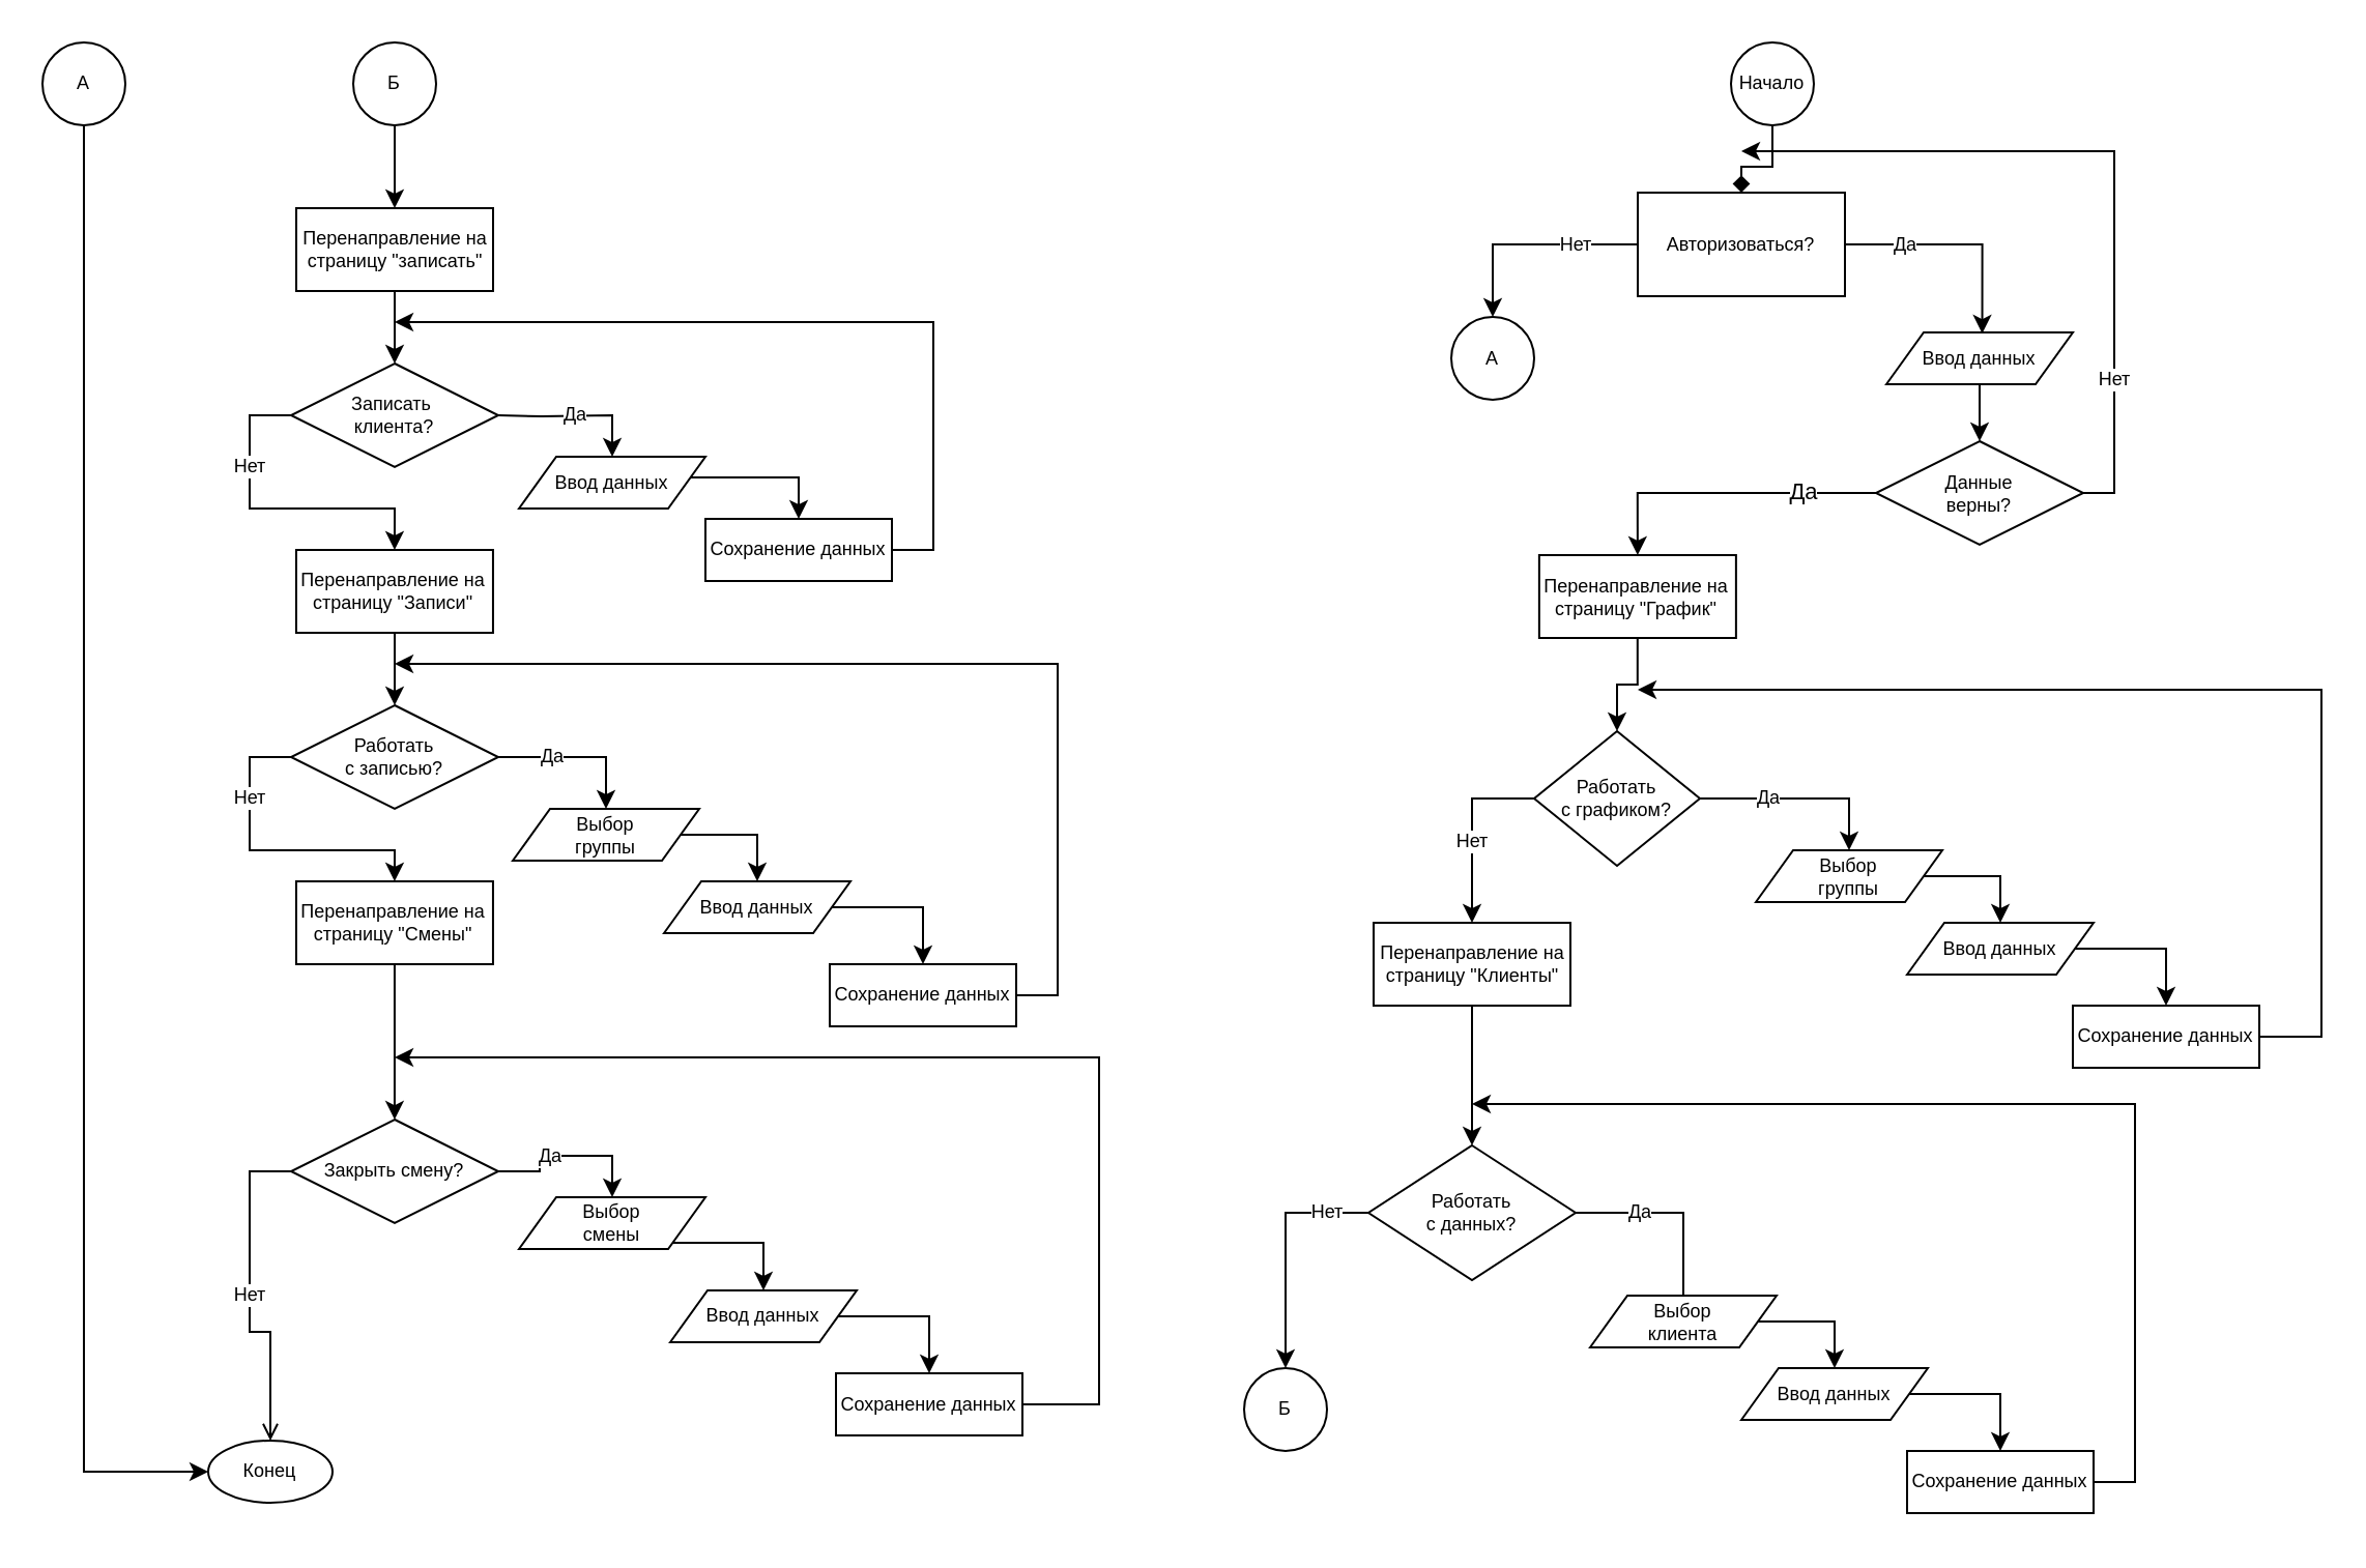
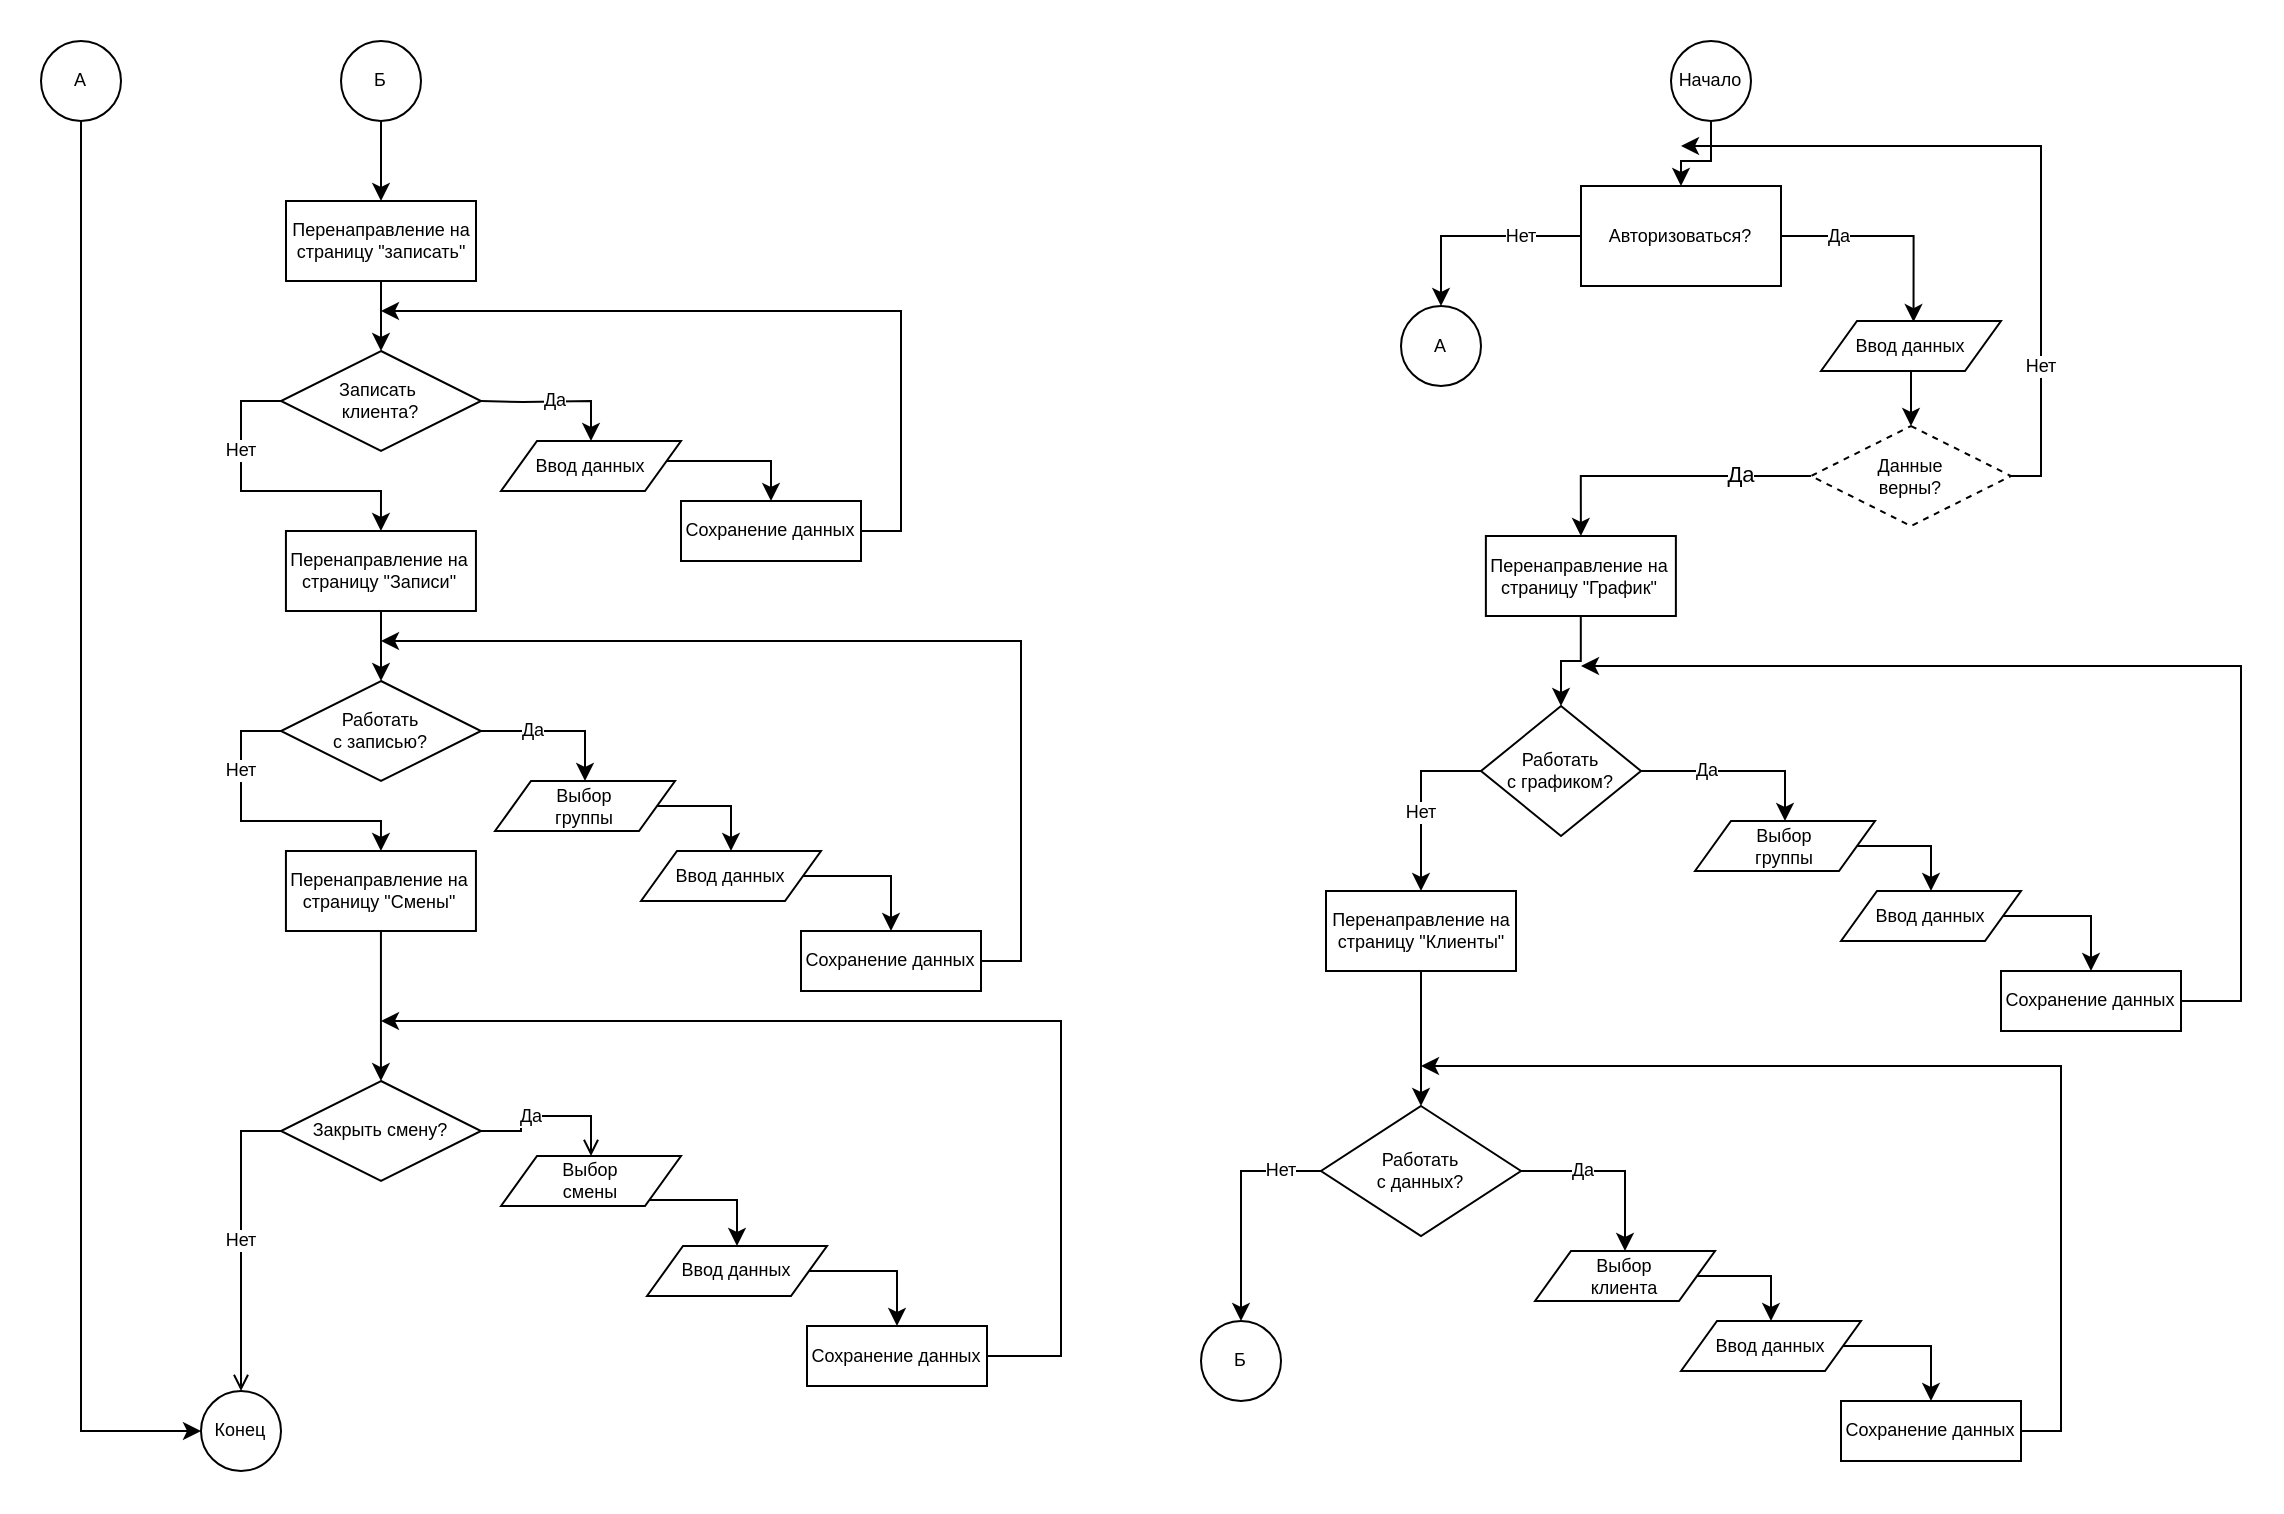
- <mxCell id="39" style="edgeStyle=orthogonalEdgeStyle;rounded=0;orthogonalLoop=1;jettySize=auto;html=1;entryX=0.5;entryY=0;entryDx=0;entryDy=0;fontSize=9;endArrow=diamond;" parent="1" source="40" target="44" edge="1"><mxGeometry relative="1" as="geometry" /></mxCell>
+ <mxCell id="39" style="edgeStyle=orthogonalEdgeStyle;rounded=0;orthogonalLoop=1;jettySize=auto;html=1;entryX=0.5;entryY=0;entryDx=0;entryDy=0;fontSize=9;" parent="1" source="40" target="44" edge="1"><mxGeometry relative="1" as="geometry" /></mxCell>
- <mxCell id="50" value="&lt;div&gt;Данные &lt;br&gt;&lt;/div&gt;&lt;div&gt;верны?&lt;/div&gt;" style="rhombus;whiteSpace=wrap;html=1;fontSize=9;fontStyle=0;verticalAlign=middle;labelPosition=center;verticalLabelPosition=middle;align=center;" parent="1" vertex="1"><mxGeometry x="905" y="212.5" width="100" height="50" as="geometry" /></mxCell>
+ <mxCell id="50" value="&lt;div&gt;Данные &lt;br&gt;&lt;/div&gt;&lt;div&gt;верны?&lt;/div&gt;" style="rhombus;whiteSpace=wrap;html=1;fontSize=9;fontStyle=0;verticalAlign=middle;labelPosition=center;verticalLabelPosition=middle;align=center;dashed=1;" parent="1" vertex="1"><mxGeometry x="905" y="212.5" width="100" height="50" as="geometry" /></mxCell>
- <mxCell id="18" value="Да" style="edgeStyle=orthogonalEdgeStyle;rounded=0;orthogonalLoop=1;jettySize=auto;html=1;entryX=0.5;entryY=0;entryDx=0;entryDy=0;fontSize=9;" parent="1" source="19" target="35" edge="1"><mxGeometry x="-0.226" relative="1" as="geometry"><mxPoint as="offset" /></mxGeometry></mxCell>
+ <mxCell id="18" value="Да" style="edgeStyle=orthogonalEdgeStyle;rounded=0;orthogonalLoop=1;jettySize=auto;html=1;entryX=0.5;entryY=0;entryDx=0;entryDy=0;fontSize=9;endArrow=open;" parent="1" source="19" target="35" edge="1"><mxGeometry x="-0.226" relative="1" as="geometry"><mxPoint as="offset" /></mxGeometry></mxCell>
- <mxCell id="66" value="Да" style="edgeStyle=orthogonalEdgeStyle;rounded=0;orthogonalLoop=1;jettySize=auto;html=1;entryX=0.5;entryY=0;entryDx=0;entryDy=0;fontSize=9;fontStyle=0;verticalAlign=middle;labelPosition=center;verticalLabelPosition=middle;align=center;exitX=1;exitY=0.5;exitDx=0;exitDy=0;endArrow=none;" parent="1" source="65" target="70" edge="1"><mxGeometry x="-0.322" relative="1" as="geometry"><mxPoint x="790" y="577.5" as="sourcePoint" /><mxPoint as="offset" /></mxGeometry></mxCell>
+ <mxCell id="66" value="Да" style="edgeStyle=orthogonalEdgeStyle;rounded=0;orthogonalLoop=1;jettySize=auto;html=1;entryX=0.5;entryY=0;entryDx=0;entryDy=0;fontSize=9;fontStyle=0;verticalAlign=middle;labelPosition=center;verticalLabelPosition=middle;align=center;exitX=1;exitY=0.5;exitDx=0;exitDy=0;" parent="1" source="65" target="70" edge="1"><mxGeometry x="-0.322" relative="1" as="geometry"><mxPoint x="790" y="577.5" as="sourcePoint" /><mxPoint as="offset" /></mxGeometry></mxCell>
- <mxCell id="20" value="Конец" style="ellipse;whiteSpace=wrap;html=1;fontSize=9;fontStyle=0;verticalAlign=middle;labelPosition=center;verticalLabelPosition=middle;align=center;" parent="1" vertex="1"><mxGeometry x="100" y="695" width="60" height="30" as="geometry" /></mxCell>
+ <mxCell id="20" value="Конец" style="ellipse;whiteSpace=wrap;html=1;fontSize=9;fontStyle=0;verticalAlign=middle;labelPosition=center;verticalLabelPosition=middle;align=center;" parent="1" vertex="1"><mxGeometry x="100" y="695" width="40" height="40" as="geometry" /></mxCell>
